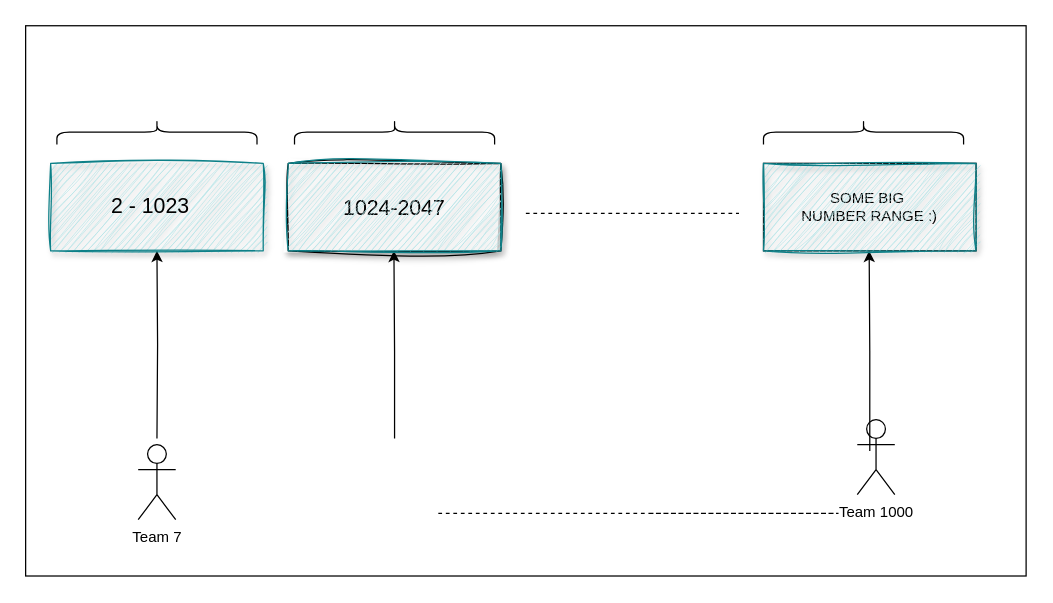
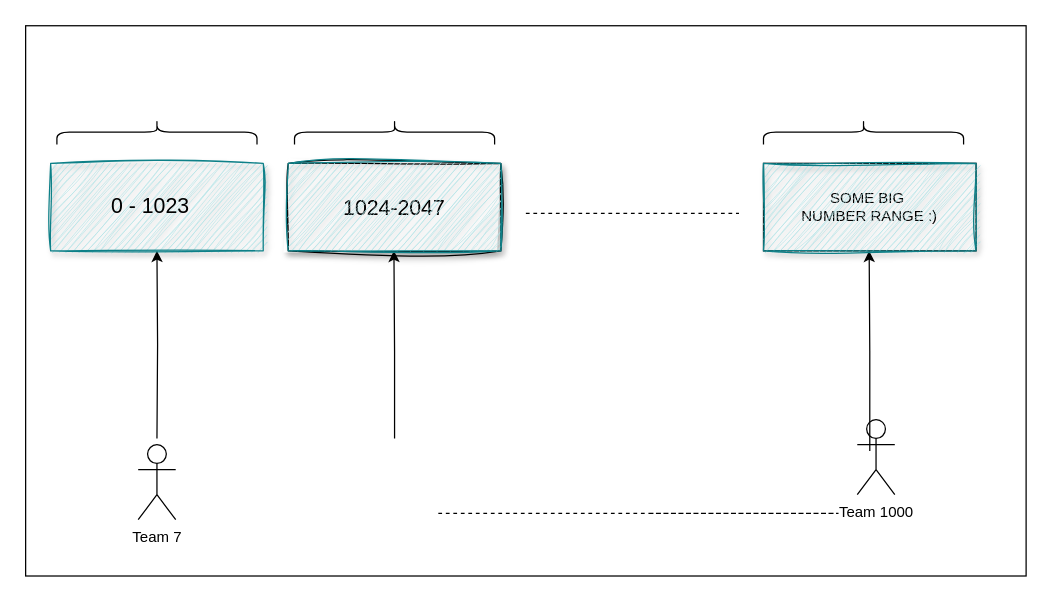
- <mxCell id="15" value="&lt;span style=&quot;font-size: 17px;&quot;&gt;2 - 1023&lt;/span&gt;" style="text;html=1;align=center;verticalAlign=middle;whiteSpace=wrap;rounded=0;strokeWidth=0;" vertex="1" parent="3"><mxGeometry x="20" y="55" width="120" height="30" as="geometry" /></mxCell>
+ <mxCell id="15" value="&lt;span style=&quot;font-size: 17px;&quot;&gt;0 - 1023&lt;/span&gt;" style="text;html=1;align=center;verticalAlign=middle;whiteSpace=wrap;rounded=0;strokeWidth=0;" vertex="1" parent="3"><mxGeometry x="20" y="55" width="120" height="30" as="geometry" /></mxCell>
